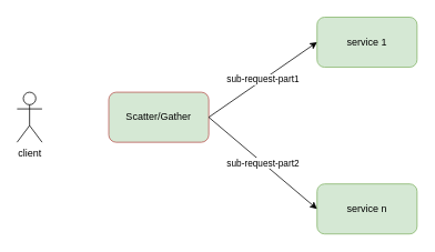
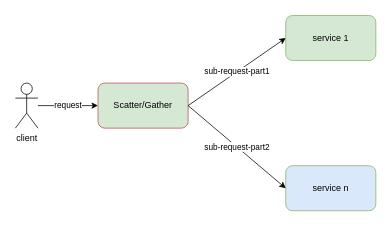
+ <mxCell id="3" value="request" style="edgeStyle=orthogonalEdgeStyle;rounded=0;orthogonalLoop=1;jettySize=auto;html=1;" parent="1" source="4" target="2" edge="1"><mxGeometry relative="1" as="geometry" /></mxCell>
- <mxCell id="6" value="service n" style="rounded=1;whiteSpace=wrap;html=1;fillColor=#d5e8d4;strokeColor=#82b366;sketch=0;shadow=0;align=center;" parent="1" vertex="1"><mxGeometry x="380" y="220" width="120" height="60" as="geometry" /></mxCell>
+ <mxCell id="6" value="service n" style="rounded=1;whiteSpace=wrap;html=1;fillColor=#dae8fc;strokeColor=#82b366;sketch=0;shadow=0;align=center;" parent="1" vertex="1"><mxGeometry x="380" y="220" width="120" height="60" as="geometry" /></mxCell>
